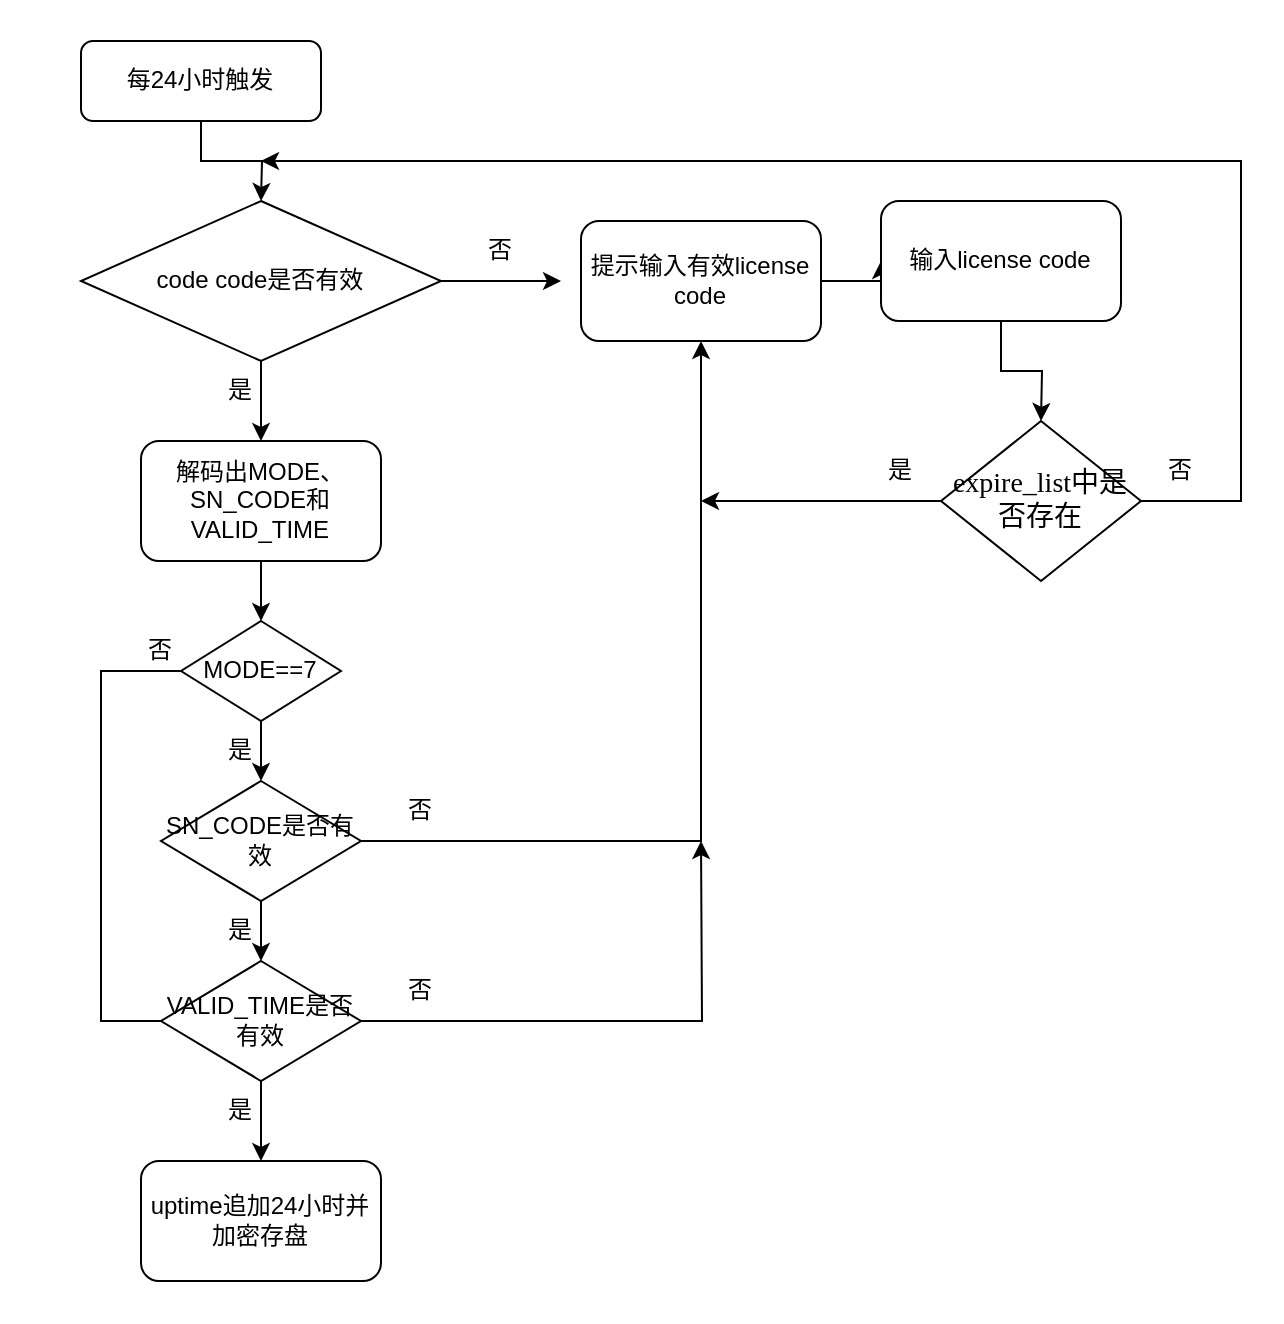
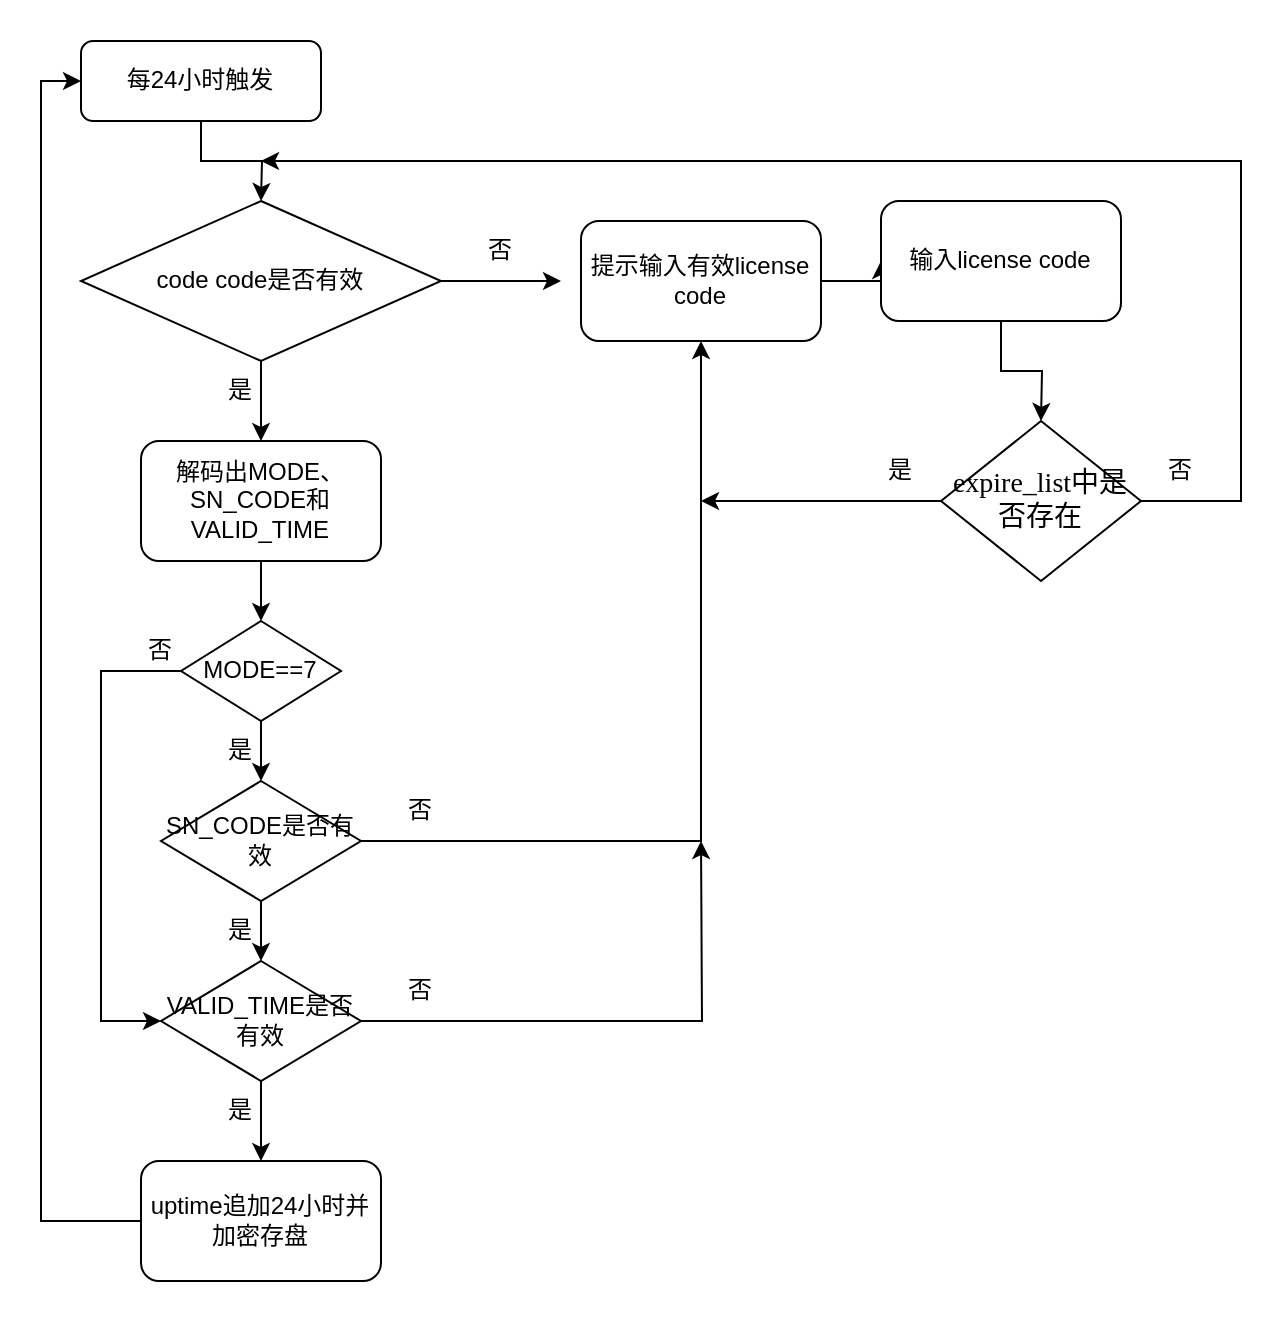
+ <mxCell id="22" style="edgeStyle=orthogonalEdgeStyle;rounded=0;orthogonalLoop=1;jettySize=auto;html=1;exitX=0;exitY=0.5;exitDx=0;exitDy=0;entryX=0;entryY=0.5;entryDx=0;entryDy=0;" edge="1" parent="1" source="23" target="3"><mxGeometry relative="1" as="geometry"><Array as="points"><mxPoint x="20" y="610" /><mxPoint x="20" y="40" /></Array></mxGeometry></mxCell>
- <mxCell id="11" style="edgeStyle=orthogonalEdgeStyle;rounded=0;orthogonalLoop=1;jettySize=auto;html=1;exitX=0;exitY=0.5;exitDx=0;exitDy=0;entryX=0;entryY=0.5;entryDx=0;entryDy=0;endArrow=none;" edge="1" parent="1" source="12" target="20"><mxGeometry relative="1" as="geometry"><Array as="points"><mxPoint x="50" y="335" /><mxPoint x="50" y="510" /></Array></mxGeometry></mxCell>
+ <mxCell id="11" style="edgeStyle=orthogonalEdgeStyle;rounded=0;orthogonalLoop=1;jettySize=auto;html=1;exitX=0;exitY=0.5;exitDx=0;exitDy=0;entryX=0;entryY=0.5;entryDx=0;entryDy=0;" edge="1" parent="1" source="12" target="20"><mxGeometry relative="1" as="geometry"><Array as="points"><mxPoint x="50" y="335" /><mxPoint x="50" y="510" /></Array></mxGeometry></mxCell>
